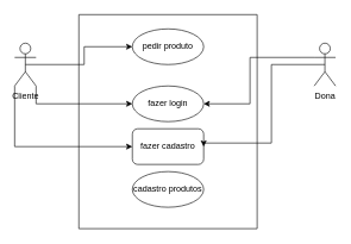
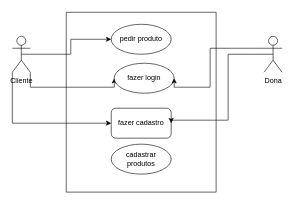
- <mxCell id="8" value="fazer login" style="ellipse;whiteSpace=wrap;html=1;" vertex="1" parent="6"><mxGeometry x="75" y="100" width="100" height="50" as="geometry" /></mxCell>
+ <mxCell id="8" value="fazer login" style="ellipse;whiteSpace=wrap;html=1;" vertex="1" parent="6"><mxGeometry x="80" y="85" width="100" height="50" as="geometry" /></mxCell>
- <mxCell id="9" value="cadastro produtos" style="ellipse;whiteSpace=wrap;html=1;" vertex="1" parent="6"><mxGeometry x="75" y="220" width="100" height="50" as="geometry" /></mxCell>
+ <mxCell id="9" value="cadastrar produtos" style="ellipse;whiteSpace=wrap;html=1;" vertex="1" parent="6"><mxGeometry x="75" y="220" width="100" height="50" as="geometry" /></mxCell>
